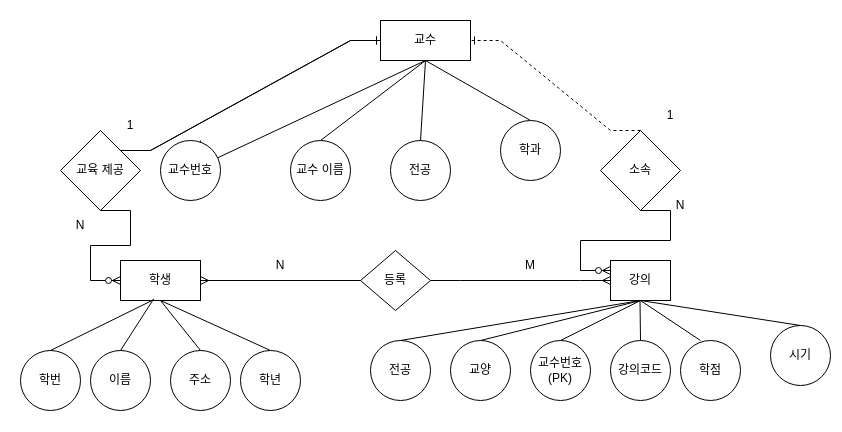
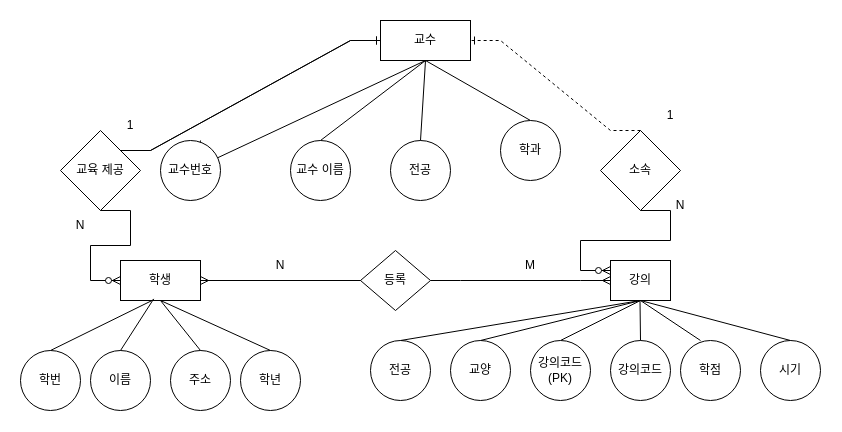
- <mxCell id="7" value="시기" style="ellipse;whiteSpace=wrap;html=1;" vertex="1" parent="1"><mxGeometry x="770" y="325" width="60" height="60" as="geometry" /></mxCell>
+ <mxCell id="7" value="시기" style="ellipse;whiteSpace=wrap;html=1;" vertex="1" parent="1"><mxGeometry x="760" y="340" width="60" height="60" as="geometry" /></mxCell>
- <mxCell id="36" value="교수번호(PK)" style="ellipse;whiteSpace=wrap;html=1;" vertex="1" parent="1"><mxGeometry x="530" y="340" width="60" height="60" as="geometry" /></mxCell>
+ <mxCell id="36" value="강의코드(PK)" style="ellipse;whiteSpace=wrap;html=1;" vertex="1" parent="1"><mxGeometry x="530" y="340" width="60" height="60" as="geometry" /></mxCell>
